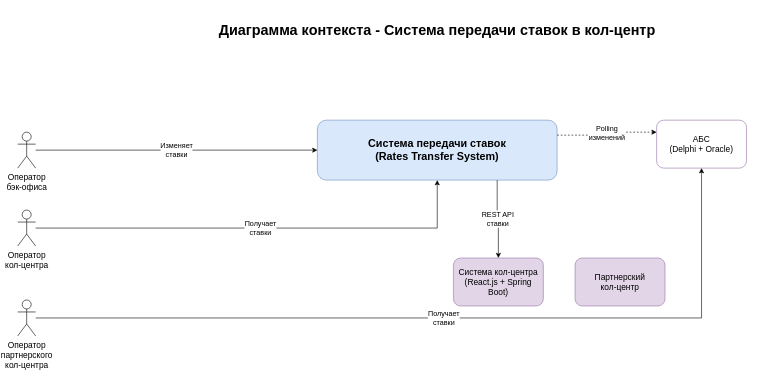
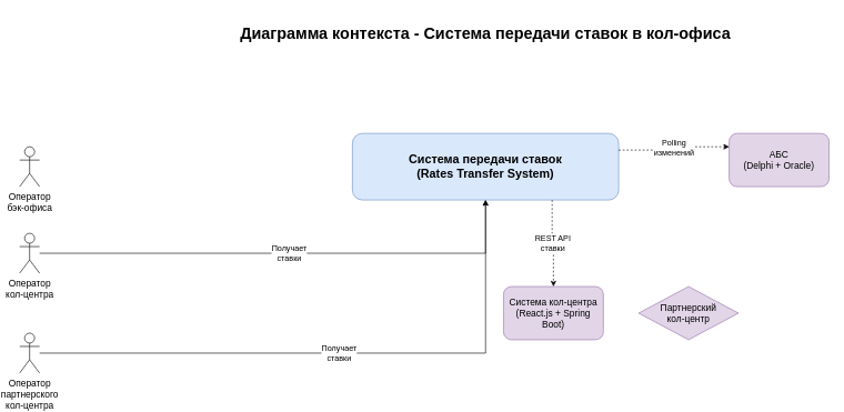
- <mxCell id="2" value="Диаграмма контекста - Система передачи ставок в кол-центр" style="text;html=1;align=center;verticalAlign=middle;whiteSpace=wrap;rounded=0;fontSize=24;fontStyle=1;" vertex="1" parent="1"><mxGeometry x="320" y="20" width="800" height="60" as="geometry" /></mxCell>
+ <mxCell id="2" value="Диаграмма контекста - Система передачи ставок в кол-офиса" style="text;html=1;align=center;verticalAlign=middle;whiteSpace=wrap;rounded=0;fontSize=24;fontStyle=1;" vertex="1" parent="1"><mxGeometry x="320" y="20" width="800" height="60" as="geometry" /></mxCell>
- <mxCell id="7" value="АБС&lt;div&gt;(Delphi + Oracle)&lt;/div&gt;" style="rounded=1;whiteSpace=wrap;html=1;fillColor=#ffffff;strokeColor=#9673a6;fontSize=14;" vertex="1" parent="1"><mxGeometry x="1086" y="200" width="150" height="80" as="geometry" /></mxCell>
+ <mxCell id="7" value="АБС&lt;div&gt;(Delphi + Oracle)&lt;/div&gt;" style="rounded=1;whiteSpace=wrap;html=1;fillColor=#e1d5e7;strokeColor=#9673a6;fontSize=14;" vertex="1" parent="1"><mxGeometry x="1086" y="200" width="150" height="80" as="geometry" /></mxCell>
- <mxCell id="10" value="Изменяет&lt;div&gt;ставки&lt;/div&gt;" style="edgeStyle=orthogonalEdgeStyle;rounded=0;orthogonalLoop=1;jettySize=auto;html=1;fontSize=12;" edge="1" parent="1" source="4" target="3"><mxGeometry relative="1" as="geometry" /></mxCell>
- <mxCell id="14" value="REST API&lt;div&gt;ставки&lt;/div&gt;" style="edgeStyle=orthogonalEdgeStyle;rounded=0;orthogonalLoop=1;jettySize=auto;html=1;fontSize=12;exitX=0.75;exitY=1;exitDx=0;exitDy=0;" edge="1" parent="1" source="3" target="8"><mxGeometry relative="1" as="geometry" /></mxCell>
+ <mxCell id="14" value="REST API&lt;div&gt;ставки&lt;/div&gt;" style="edgeStyle=orthogonalEdgeStyle;rounded=0;orthogonalLoop=1;jettySize=auto;html=1;fontSize=12;exitX=0.75;exitY=1;exitDx=0;exitDy=0;dashed=1;" edge="1" parent="1" source="3" target="8"><mxGeometry relative="1" as="geometry" /></mxCell>
- <mxCell id="12" value="Получает&lt;div&gt;ставки&lt;/div&gt;" style="edgeStyle=orthogonalEdgeStyle;rounded=0;orthogonalLoop=1;jettySize=auto;html=1;fontSize=12;" edge="1" parent="1" source="6" target="7"><mxGeometry relative="1" as="geometry" /></mxCell>
+ <mxCell id="12" value="Получает&lt;div&gt;ставки&lt;/div&gt;" style="edgeStyle=orthogonalEdgeStyle;rounded=0;orthogonalLoop=1;jettySize=auto;html=1;fontSize=12;" edge="1" parent="1" source="6" target="3"><mxGeometry relative="1" as="geometry" /></mxCell>
- <mxCell id="9" value="Партнерский&lt;div&gt;кол-центр&lt;/div&gt;" style="rounded=1;whiteSpace=wrap;html=1;fillColor=#e1d5e7;strokeColor=#9673a6;fontSize=14;" vertex="1" parent="1"><mxGeometry x="950" y="430" width="150" height="80" as="geometry" /></mxCell>
+ <mxCell id="9" value="Партнерский&lt;div&gt;кол-центр&lt;/div&gt;" style="rhombus;whiteSpace=wrap;html=1;fillColor=#e1d5e7;strokeColor=#9673a6;fontSize=14;" vertex="1" parent="1"><mxGeometry x="950" y="430" width="150" height="80" as="geometry" /></mxCell>
